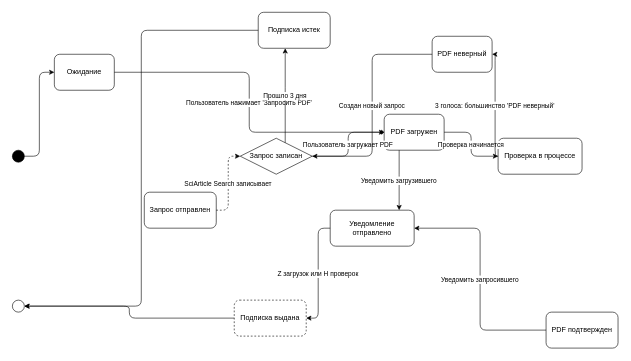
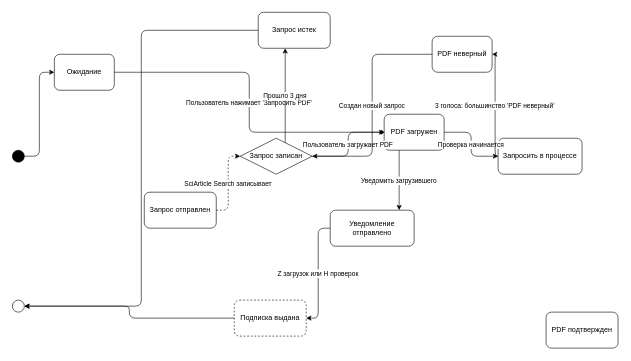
- <mxCell id="12" value="Подписка истек" style="rounded=1;whiteSpace=wrap" vertex="1" parent="1"><mxGeometry x="430" y="20" width="120" height="60" as="geometry" /></mxCell>
+ <mxCell id="12" value="Запрос истек" style="rounded=1;whiteSpace=wrap" vertex="1" parent="1"><mxGeometry x="430" y="20" width="120" height="60" as="geometry" /></mxCell>
- <mxCell id="7" value="Проверка в процессе" style="rounded=1;whiteSpace=wrap" vertex="1" parent="1"><mxGeometry x="830" y="230" width="140" height="60" as="geometry" /></mxCell>
+ <mxCell id="7" value="Запросить в процессе" style="rounded=1;whiteSpace=wrap" vertex="1" parent="1"><mxGeometry x="830" y="230" width="140" height="60" as="geometry" /></mxCell>
- <mxCell id="20" value="Уведомить запросившего" style="edgeStyle=elbowEdgeStyle;rounded=1" edge="1" parent="1" source="8" target="10"><mxGeometry relative="1" as="geometry" /></mxCell>
